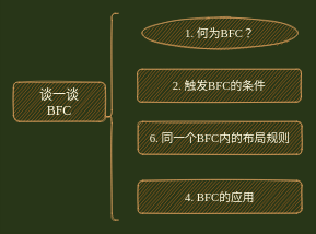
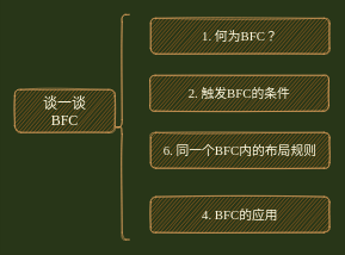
- <mxCell id="4" value="&lt;font style=&quot;font-size: 18px;&quot;&gt;1. 何为BFC？&lt;/font&gt;" style="ellipse;whiteSpace=wrap;html=1;sketch=1;hachureGap=4;fontFamily=Architects Daughter;fontSource=https%3A%2F%2Ffonts.googleapis.com%2Fcss%3Ffamily%3DArchitects%2BDaughter;fontSize=20;fillColor=#BC6C25;strokeColor=#DDA15E;fontColor=#FEFAE0;" vertex="1" parent="1"><mxGeometry x="210" y="25" width="250" height="50" as="geometry" /></mxCell>
+ <mxCell id="4" value="&lt;font style=&quot;font-size: 18px;&quot;&gt;1. 何为BFC？&lt;/font&gt;" style="rounded=1;whiteSpace=wrap;html=1;sketch=1;hachureGap=4;fontFamily=Architects Daughter;fontSource=https%3A%2F%2Ffonts.googleapis.com%2Fcss%3Ffamily%3DArchitects%2BDaughter;fontSize=20;fillColor=#BC6C25;strokeColor=#DDA15E;fontColor=#FEFAE0;" vertex="1" parent="1"><mxGeometry x="210" y="25" width="250" height="50" as="geometry" /></mxCell>
